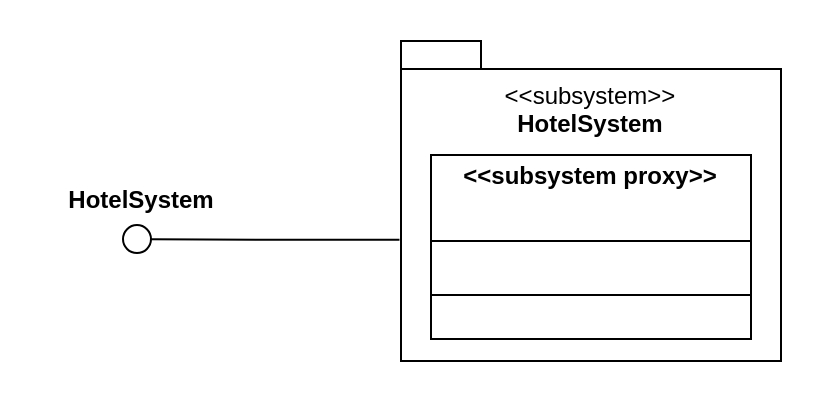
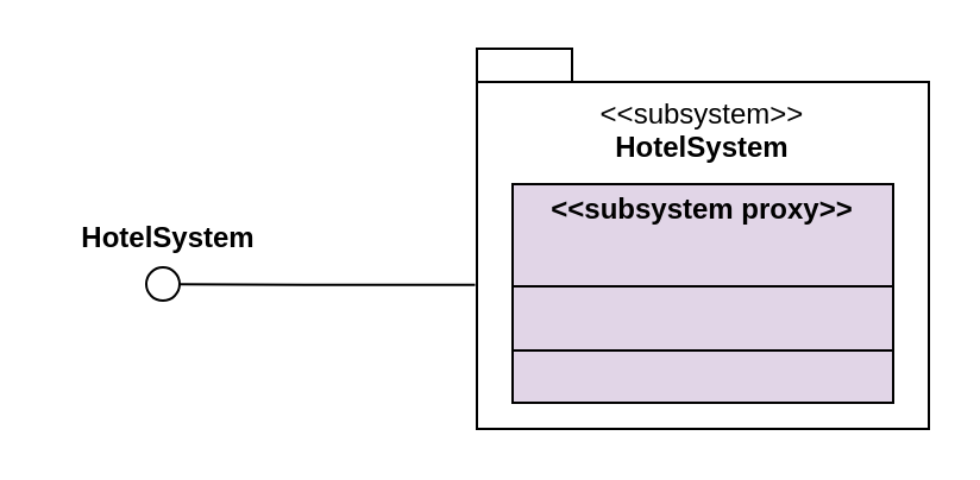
- <mxCell id="5" value="&lt;p style=&quot;margin:0px;margin-top:4px;text-align:center;&quot;&gt;&lt;b&gt;&amp;lt;&amp;lt;subsystem proxy&amp;gt;&amp;gt;&lt;/b&gt;&lt;/p&gt;&lt;p style=&quot;margin:0px;margin-top:4px;text-align:center;&quot;&gt;&lt;b&gt;&lt;br&gt;&lt;/b&gt;&lt;/p&gt;&lt;hr size=&quot;1&quot; style=&quot;border-style:solid;&quot;&gt;&lt;p style=&quot;margin:0px;margin-left:4px;&quot;&gt;&lt;br&gt;&lt;/p&gt;&lt;hr size=&quot;1&quot; style=&quot;border-style:solid;&quot;&gt;&lt;p style=&quot;margin:0px;margin-left:4px;&quot;&gt;&lt;br&gt;&lt;/p&gt;" style="verticalAlign=top;align=left;overflow=fill;html=1;whiteSpace=wrap;" parent="1" vertex="1"><mxGeometry x="215" y="77" width="160" height="92" as="geometry" /></mxCell>
+ <mxCell id="5" value="&lt;p style=&quot;margin:0px;margin-top:4px;text-align:center;&quot;&gt;&lt;b&gt;&amp;lt;&amp;lt;subsystem proxy&amp;gt;&amp;gt;&lt;/b&gt;&lt;/p&gt;&lt;p style=&quot;margin:0px;margin-top:4px;text-align:center;&quot;&gt;&lt;b&gt;&lt;br&gt;&lt;/b&gt;&lt;/p&gt;&lt;hr size=&quot;1&quot; style=&quot;border-style:solid;&quot;&gt;&lt;p style=&quot;margin:0px;margin-left:4px;&quot;&gt;&lt;br&gt;&lt;/p&gt;&lt;hr size=&quot;1&quot; style=&quot;border-style:solid;&quot;&gt;&lt;p style=&quot;margin:0px;margin-left:4px;&quot;&gt;&lt;br&gt;&lt;/p&gt;" style="verticalAlign=top;align=left;overflow=fill;html=1;whiteSpace=wrap;fillColor=#e1d5e7;" parent="1" vertex="1"><mxGeometry x="215" y="77" width="160" height="92" as="geometry" /></mxCell>
